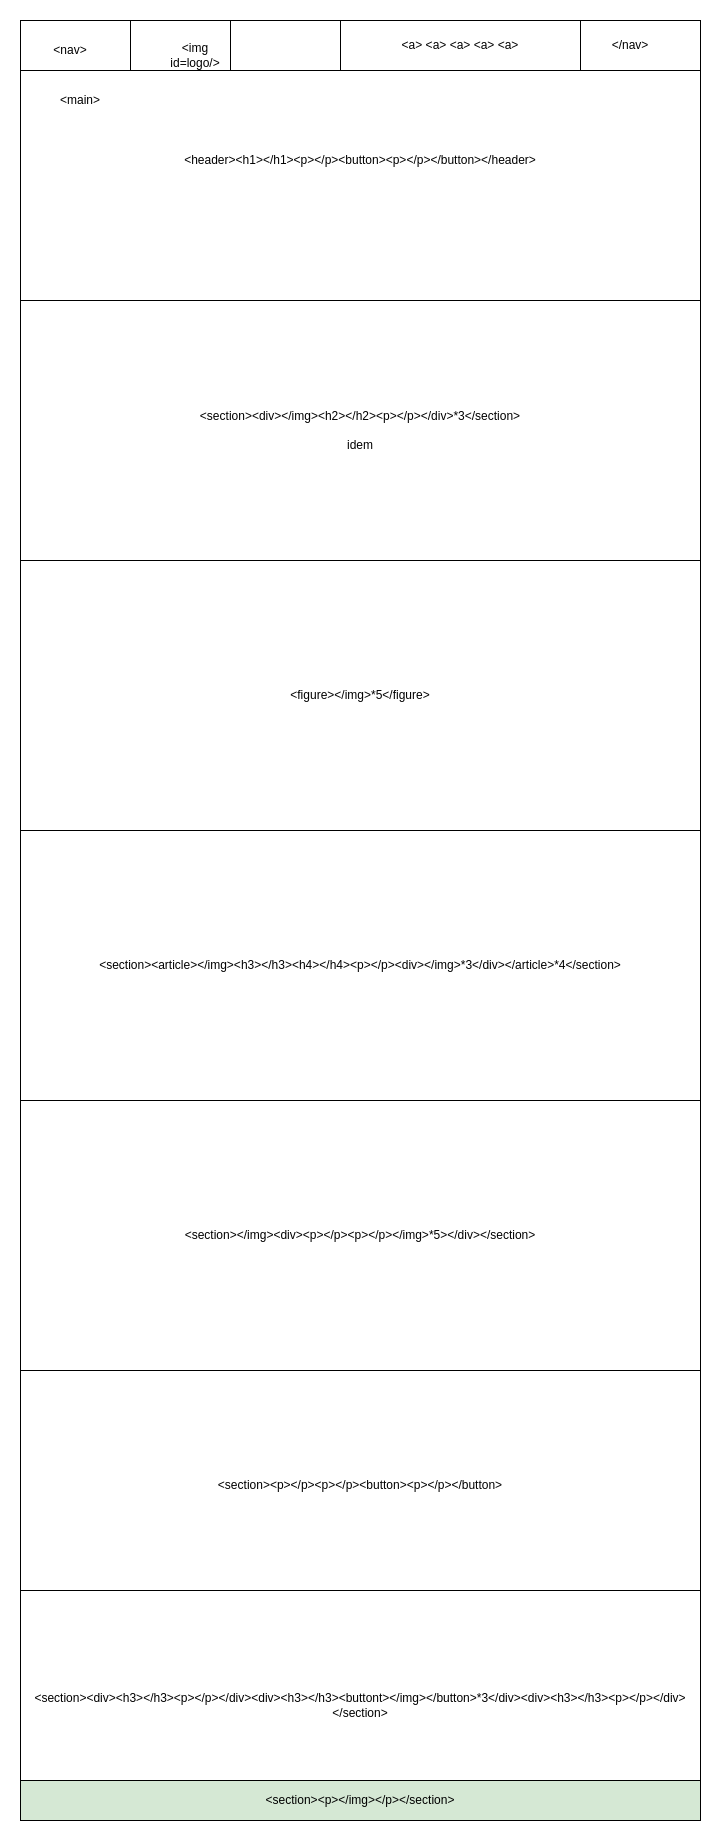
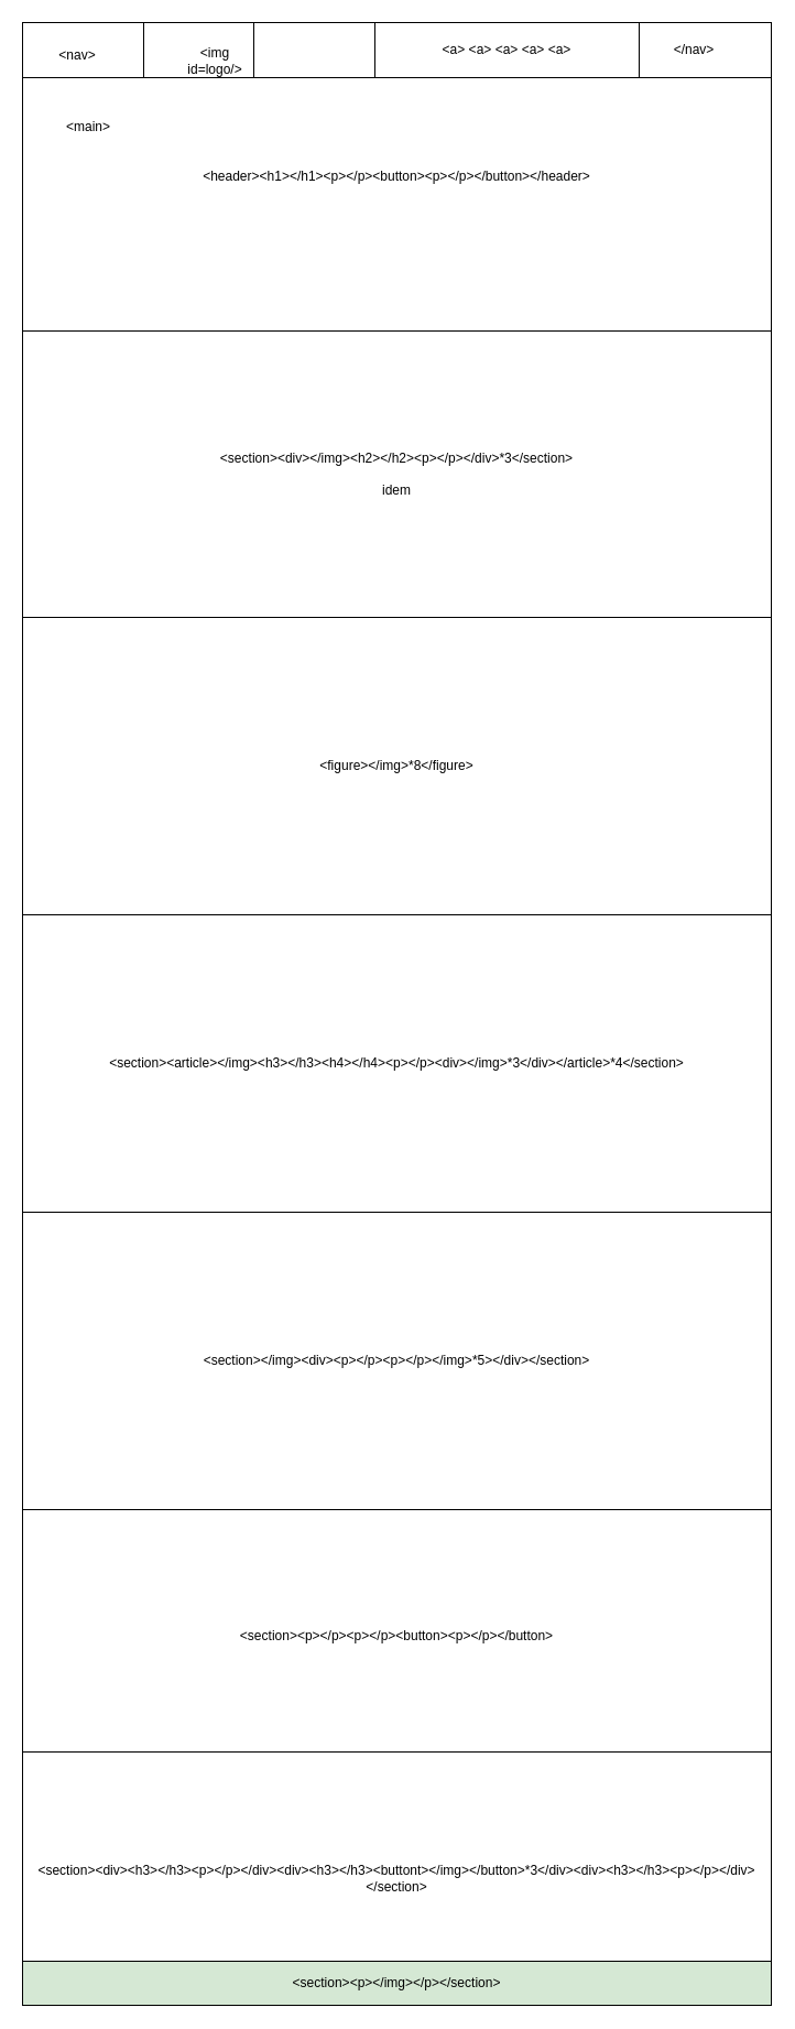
- <mxCell id="16" value="&amp;lt;main&amp;gt;" style="text;html=1;strokeColor=none;fillColor=none;align=center;verticalAlign=middle;whiteSpace=wrap;rounded=0;" vertex="1" parent="1"><mxGeometry x="60" y="90" width="40" height="20" as="geometry" /></mxCell>
+ <mxCell id="16" value="&amp;lt;main&amp;gt;" style="text;html=1;strokeColor=none;fillColor=none;align=center;verticalAlign=middle;whiteSpace=wrap;rounded=0;" vertex="1" parent="1"><mxGeometry x="60" y="105" width="40" height="20" as="geometry" /></mxCell>
- <mxCell id="7" value="&amp;lt;figure&amp;gt;&amp;lt;/img&amp;gt;*5&amp;lt;/figure&amp;gt;" style="rounded=0;whiteSpace=wrap;html=1;" vertex="1" parent="1"><mxGeometry x="20" y="560" width="680" height="270" as="geometry" /></mxCell>
+ <mxCell id="7" value="&amp;lt;figure&amp;gt;&amp;lt;/img&amp;gt;*8&amp;lt;/figure&amp;gt;" style="rounded=0;whiteSpace=wrap;html=1;" vertex="1" parent="1"><mxGeometry x="20" y="560" width="680" height="270" as="geometry" /></mxCell>
